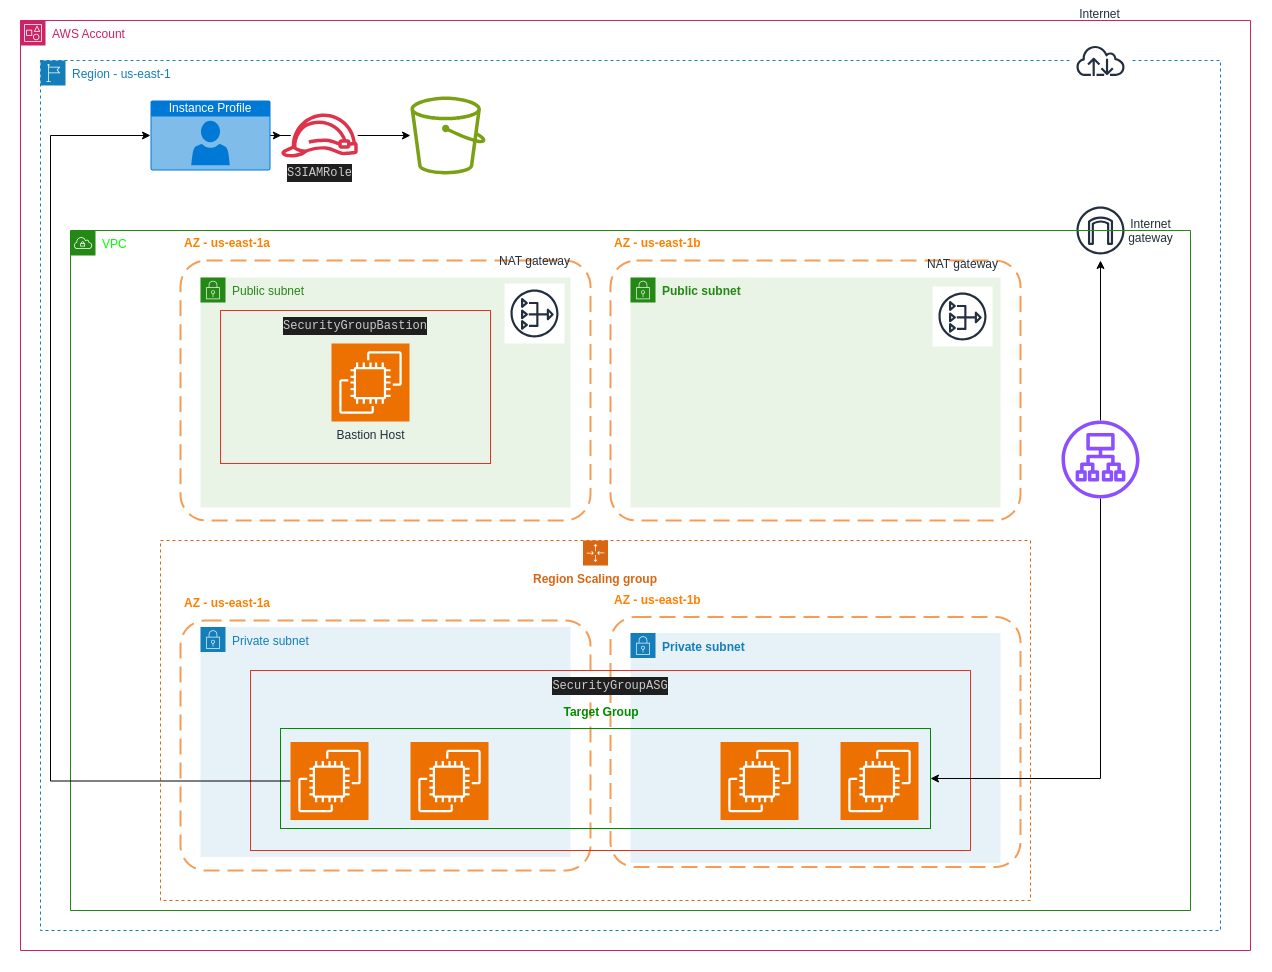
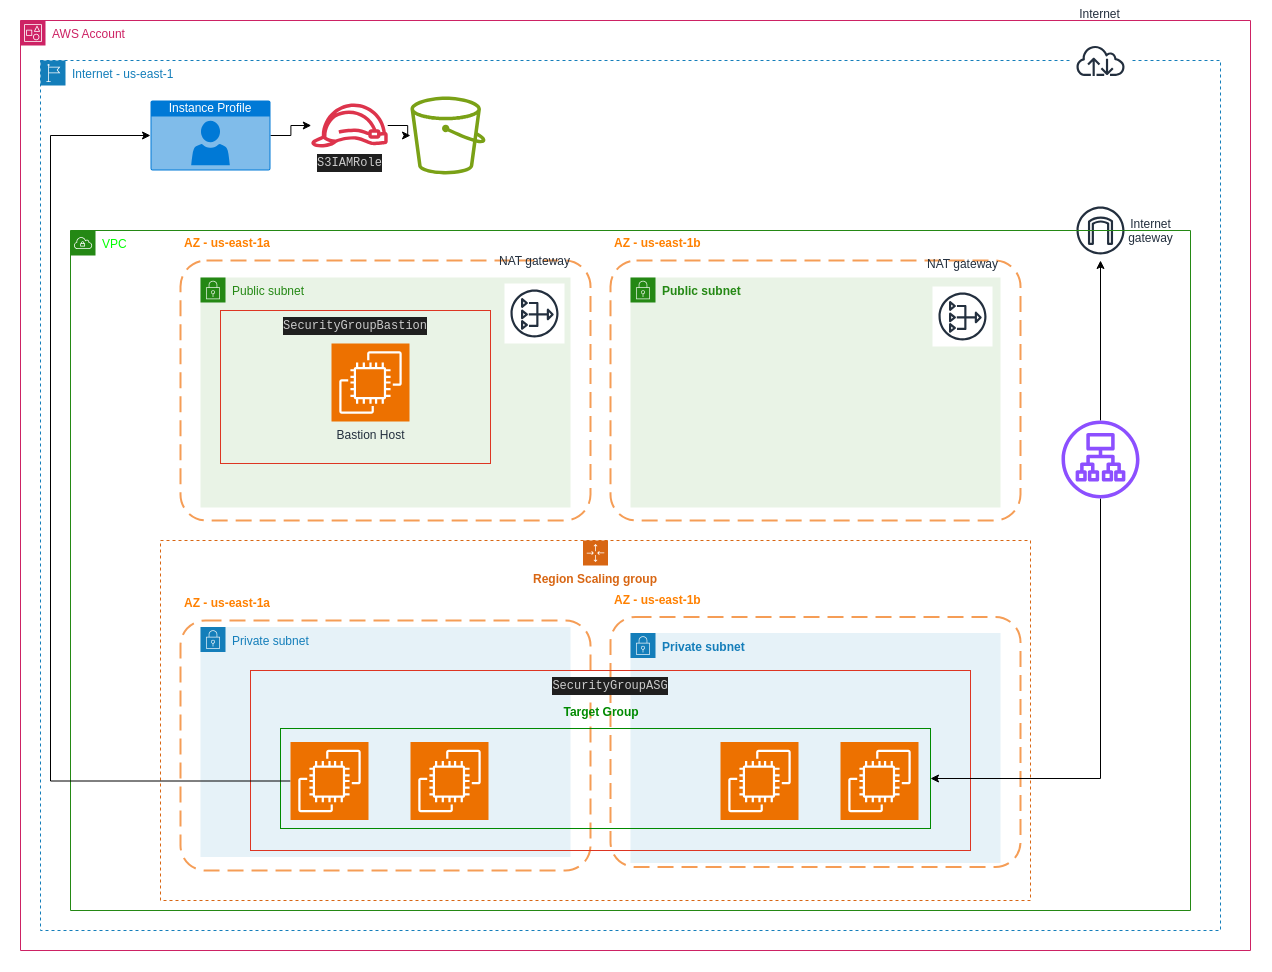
- <mxCell id="7" value="Region -&amp;nbsp;us-east-1" style="points=[[0,0],[0.25,0],[0.5,0],[0.75,0],[1,0],[1,0.25],[1,0.5],[1,0.75],[1,1],[0.75,1],[0.5,1],[0.25,1],[0,1],[0,0.75],[0,0.5],[0,0.25]];outlineConnect=0;gradientColor=none;html=1;whiteSpace=wrap;fontSize=12;fontStyle=0;container=0;pointerEvents=0;collapsible=0;recursiveResize=0;shape=mxgraph.aws4.group;grIcon=mxgraph.aws4.group_region;strokeColor=#147EBA;fillColor=none;verticalAlign=top;align=left;spacingLeft=30;fontColor=#147EBA;dashed=1;" parent="1" vertex="1"><mxGeometry x="40" y="60" width="1180" height="870" as="geometry" /></mxCell>
+ <mxCell id="7" value="Internet -&amp;nbsp;us-east-1" style="points=[[0,0],[0.25,0],[0.5,0],[0.75,0],[1,0],[1,0.25],[1,0.5],[1,0.75],[1,1],[0.75,1],[0.5,1],[0.25,1],[0,1],[0,0.75],[0,0.5],[0,0.25]];outlineConnect=0;gradientColor=none;html=1;whiteSpace=wrap;fontSize=12;fontStyle=0;container=0;pointerEvents=0;collapsible=0;recursiveResize=0;shape=mxgraph.aws4.group;grIcon=mxgraph.aws4.group_region;strokeColor=#147EBA;fillColor=none;verticalAlign=top;align=left;spacingLeft=30;fontColor=#147EBA;dashed=1;" parent="1" vertex="1"><mxGeometry x="40" y="60" width="1180" height="870" as="geometry" /></mxCell>
- <mxCell id="24" value="&lt;div style=&quot;color: rgb(204, 204, 204); background-color: rgb(31, 31, 31); font-family: Menlo, Monaco, &amp;quot;Courier New&amp;quot;, monospace; line-height: 18px;&quot;&gt;S3IAMRole&lt;/div&gt;" style="sketch=0;outlineConnect=0;fontColor=#232F3E;gradientColor=none;fillColor=#DD344C;strokeColor=none;dashed=0;verticalLabelPosition=bottom;verticalAlign=top;align=center;html=1;fontSize=12;fontStyle=0;aspect=fixed;pointerEvents=1;shape=mxgraph.aws4.role;fontFamily=Helvetica;" vertex="1" parent="1"><mxGeometry x="280" y="113" width="78" height="44" as="geometry" /></mxCell>
+ <mxCell id="24" value="&lt;div style=&quot;color: rgb(204, 204, 204); background-color: rgb(31, 31, 31); font-family: Menlo, Monaco, &amp;quot;Courier New&amp;quot;, monospace; line-height: 18px;&quot;&gt;S3IAMRole&lt;/div&gt;" style="sketch=0;outlineConnect=0;fontColor=#232F3E;gradientColor=none;fillColor=#DD344C;strokeColor=none;dashed=0;verticalLabelPosition=bottom;verticalAlign=top;align=center;html=1;fontSize=12;fontStyle=0;aspect=fixed;pointerEvents=1;shape=mxgraph.aws4.role;fontFamily=Helvetica;" vertex="1" parent="1"><mxGeometry x="310" y="103" width="78" height="44" as="geometry" /></mxCell>
